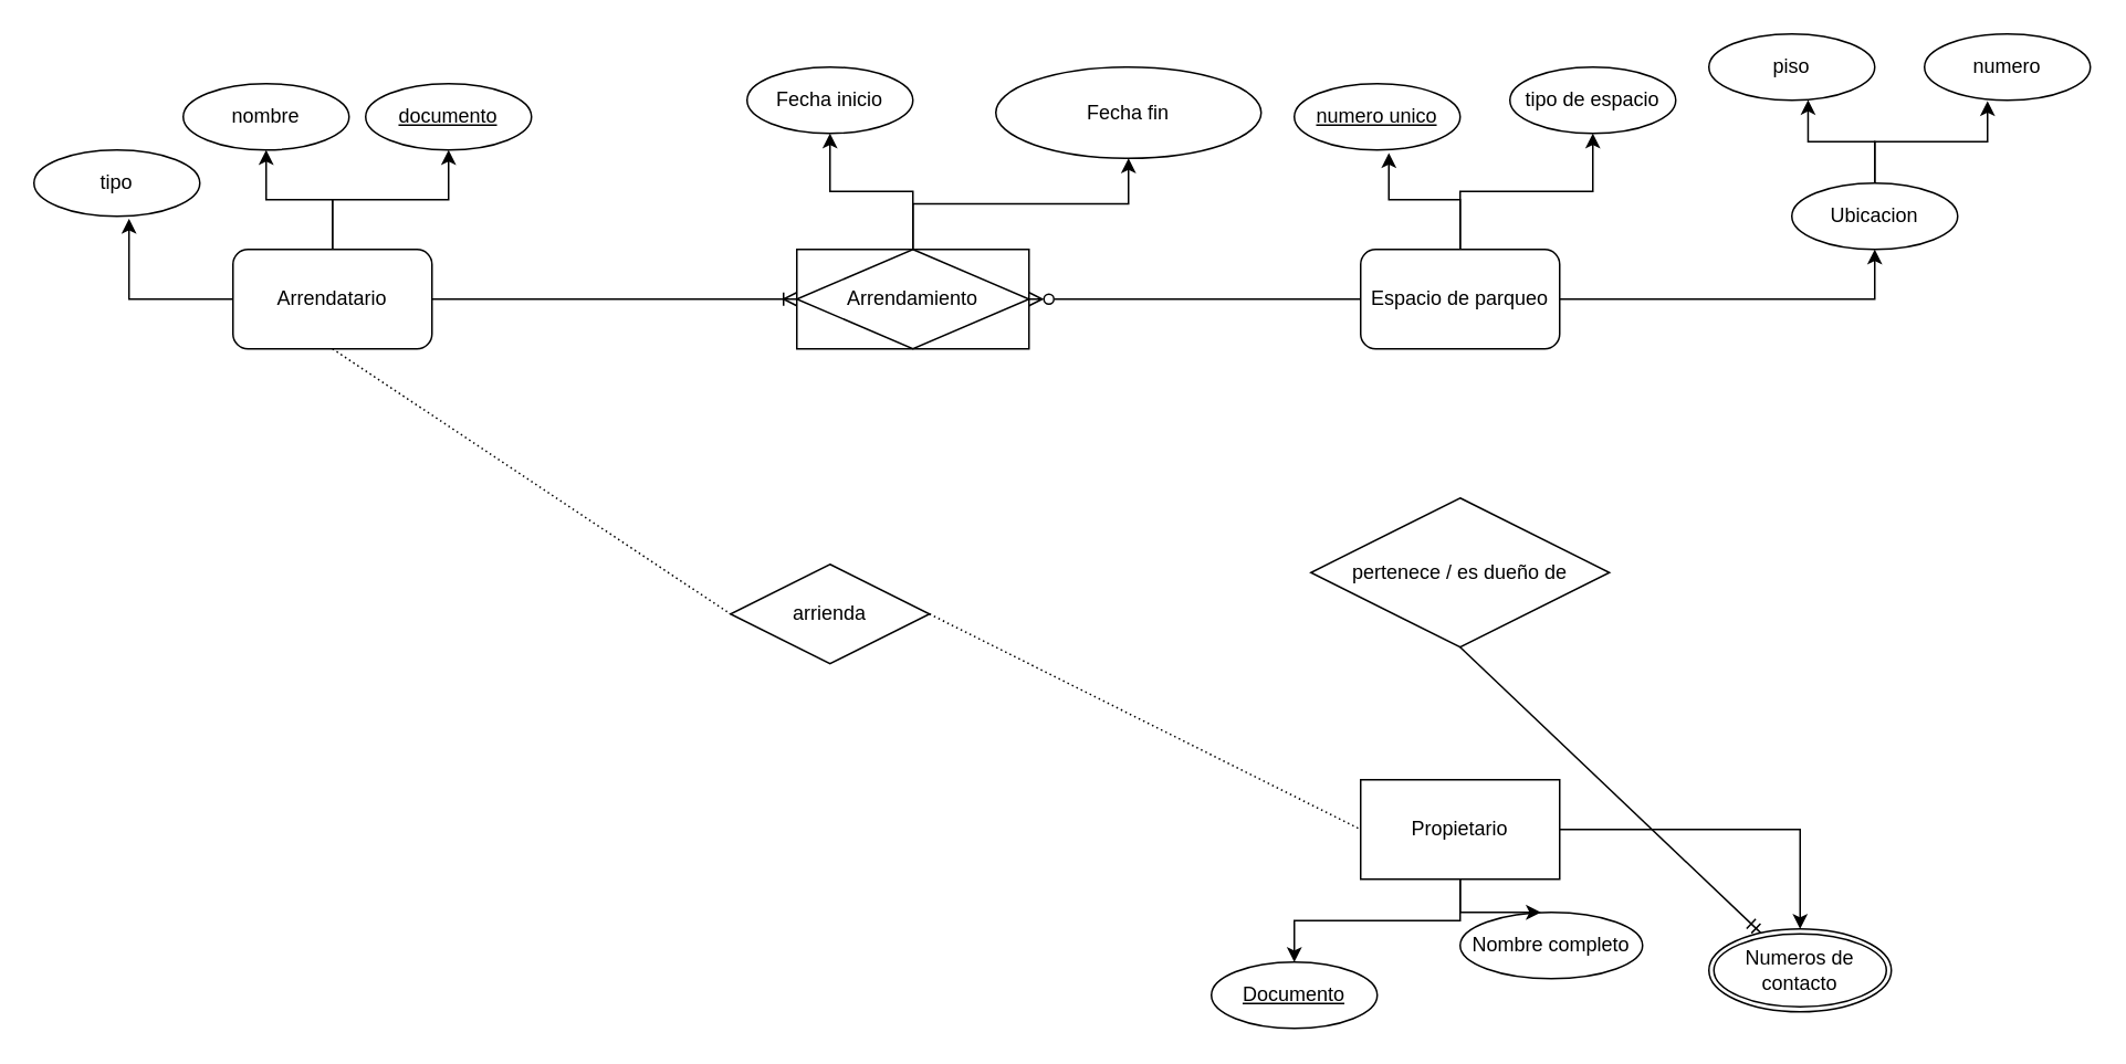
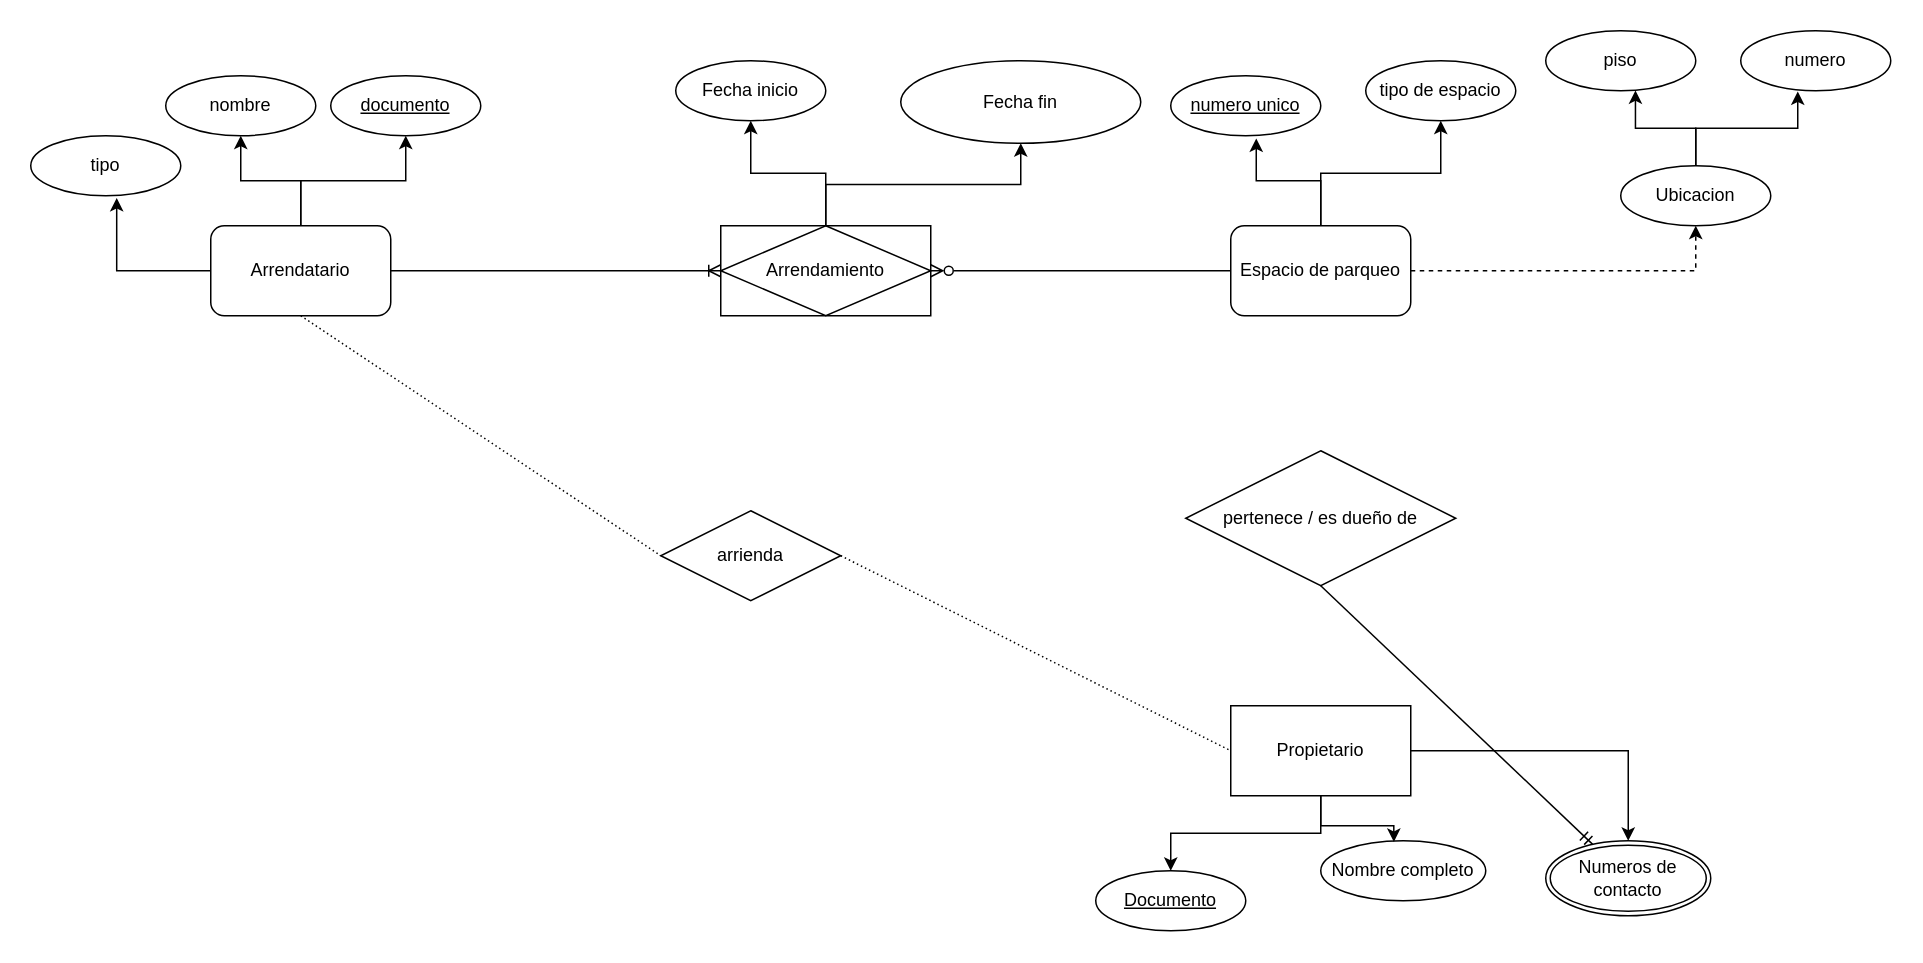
- <mxCell id="3" style="edgeStyle=orthogonalEdgeStyle;rounded=0;orthogonalLoop=1;jettySize=auto;html=1;entryX=0.5;entryY=1;entryDx=0;entryDy=0;" parent="1" source="4" target="14" edge="1"><mxGeometry relative="1" as="geometry" /></mxCell>
+ <mxCell id="3" style="edgeStyle=orthogonalEdgeStyle;rounded=0;orthogonalLoop=1;jettySize=auto;html=1;entryX=0.5;entryY=1;entryDx=0;entryDy=0;dashed=1;" parent="1" source="4" target="14" edge="1"><mxGeometry relative="1" as="geometry" /></mxCell>
- <mxCell id="20" value="Nombre completo" style="ellipse;whiteSpace=wrap;html=1;align=center;" parent="1" vertex="1"><mxGeometry x="880" y="550" width="110" height="40" as="geometry" /></mxCell>
+ <mxCell id="20" value="Nombre completo" style="ellipse;whiteSpace=wrap;html=1;align=center;" parent="1" vertex="1"><mxGeometry x="880" y="560" width="110" height="40" as="geometry" /></mxCell>
